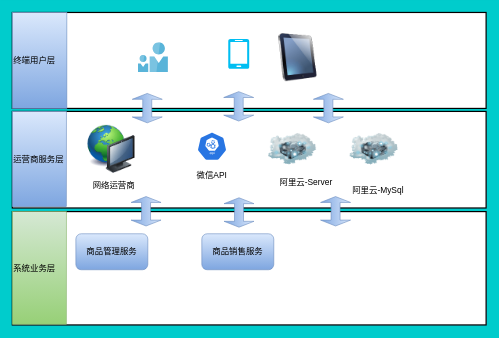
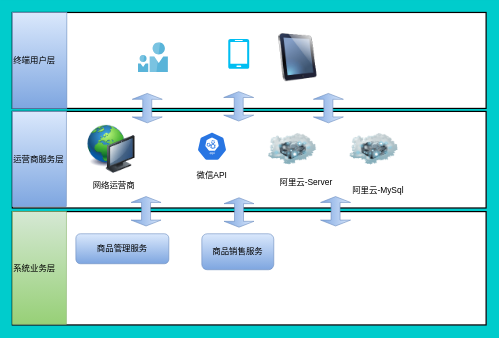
- <mxCell id="15" value="商品管理服务" style="rounded=1;whiteSpace=wrap;html=1;shadow=0;dashed=0;fontSize=14;strokeColor=#6c8ebf;strokeWidth=1;fillColor=#dae8fc;align=center;verticalAlign=middle;gradientColor=#7ea6e0;fontColor=#000000;" parent="12" vertex="1"><mxGeometry x="106" y="37" width="120" height="60" as="geometry" /></mxCell>
+ <mxCell id="15" value="商品管理服务" style="rounded=1;whiteSpace=wrap;html=1;shadow=0;dashed=0;fontSize=14;strokeColor=#6c8ebf;strokeWidth=1;fillColor=#dae8fc;align=center;verticalAlign=middle;gradientColor=#7ea6e0;fontColor=#000000;" parent="12" vertex="1"><mxGeometry x="106" y="37" width="155" height="50" as="geometry" /></mxCell>
